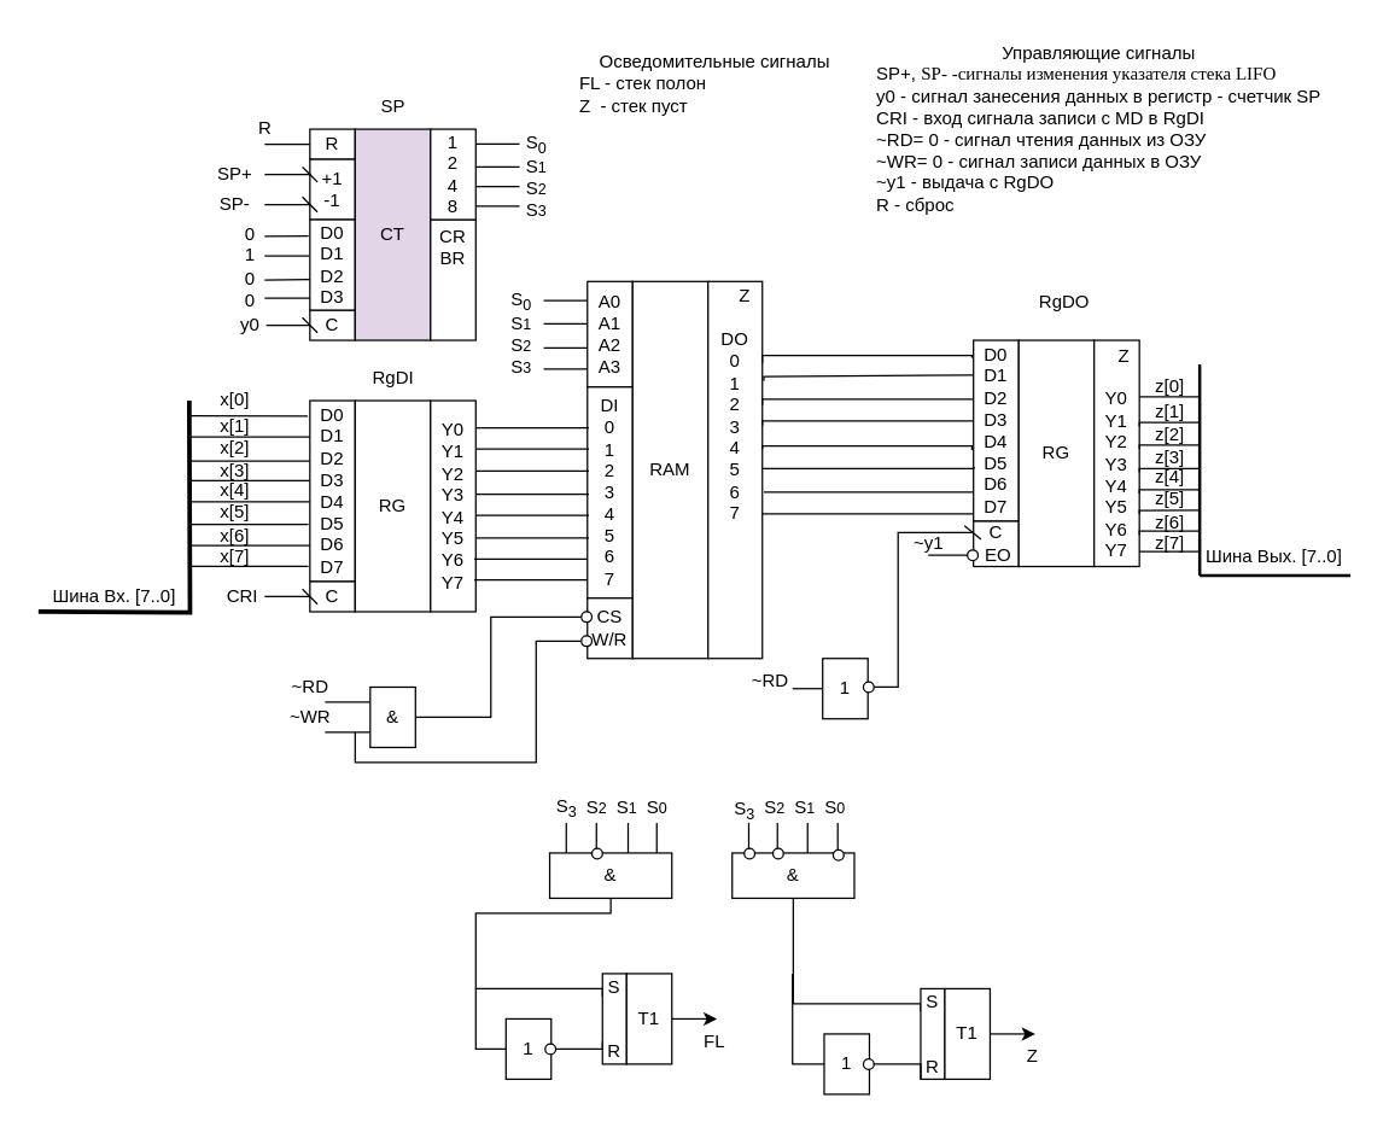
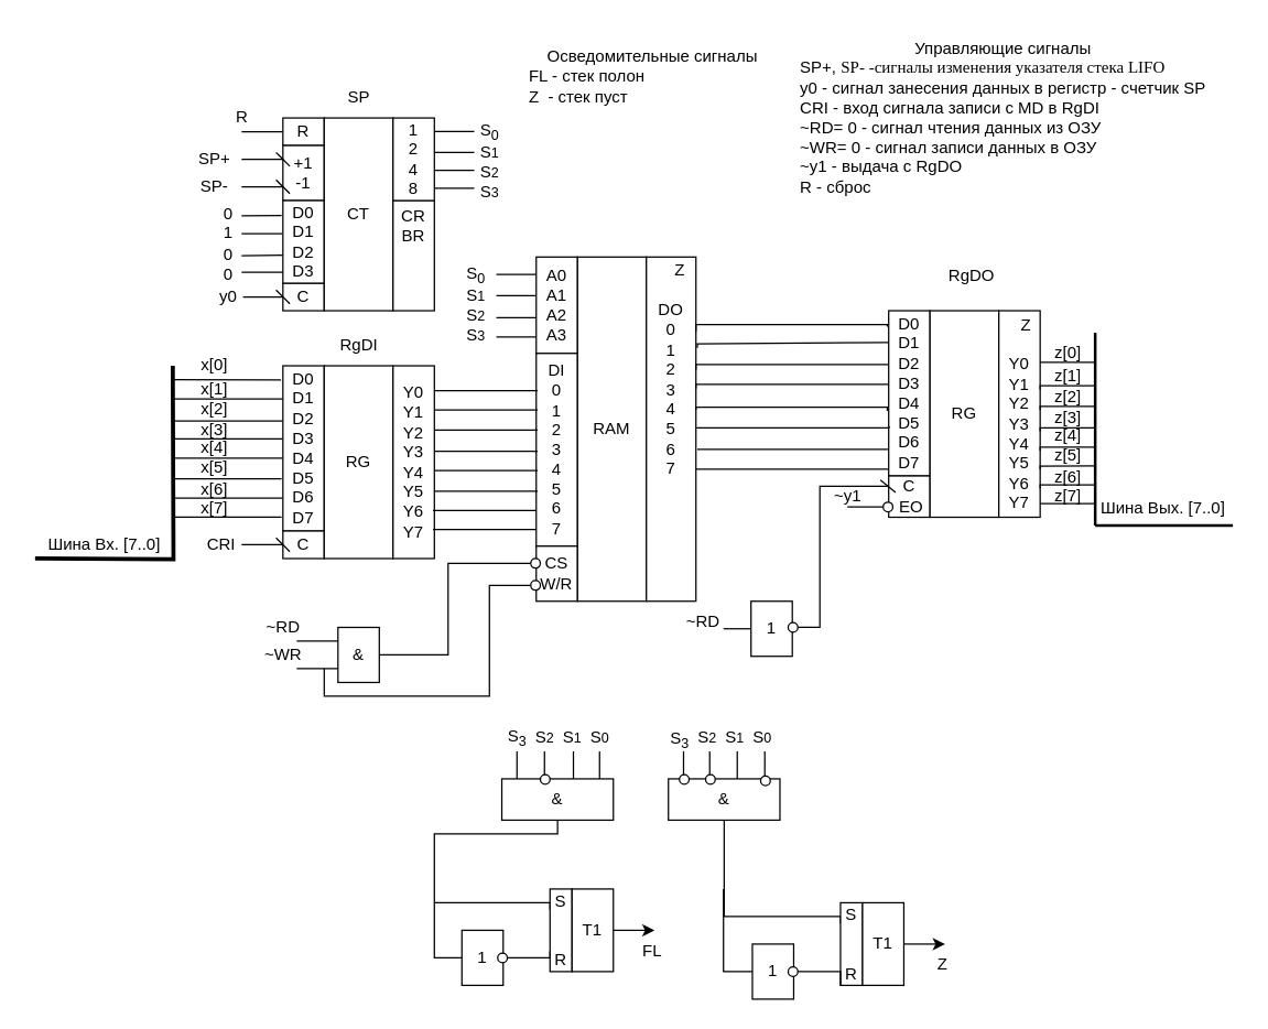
- <mxCell id="10" value="CT" style="rounded=0;whiteSpace=wrap;html=1;fillColor=#e1d5e7;" parent="1" vertex="1"><mxGeometry x="235" y="85" width="50" height="140" as="geometry" /></mxCell>
+ <mxCell id="10" value="CT" style="rounded=0;whiteSpace=wrap;html=1;" parent="1" vertex="1"><mxGeometry x="235" y="85" width="50" height="140" as="geometry" /></mxCell>
